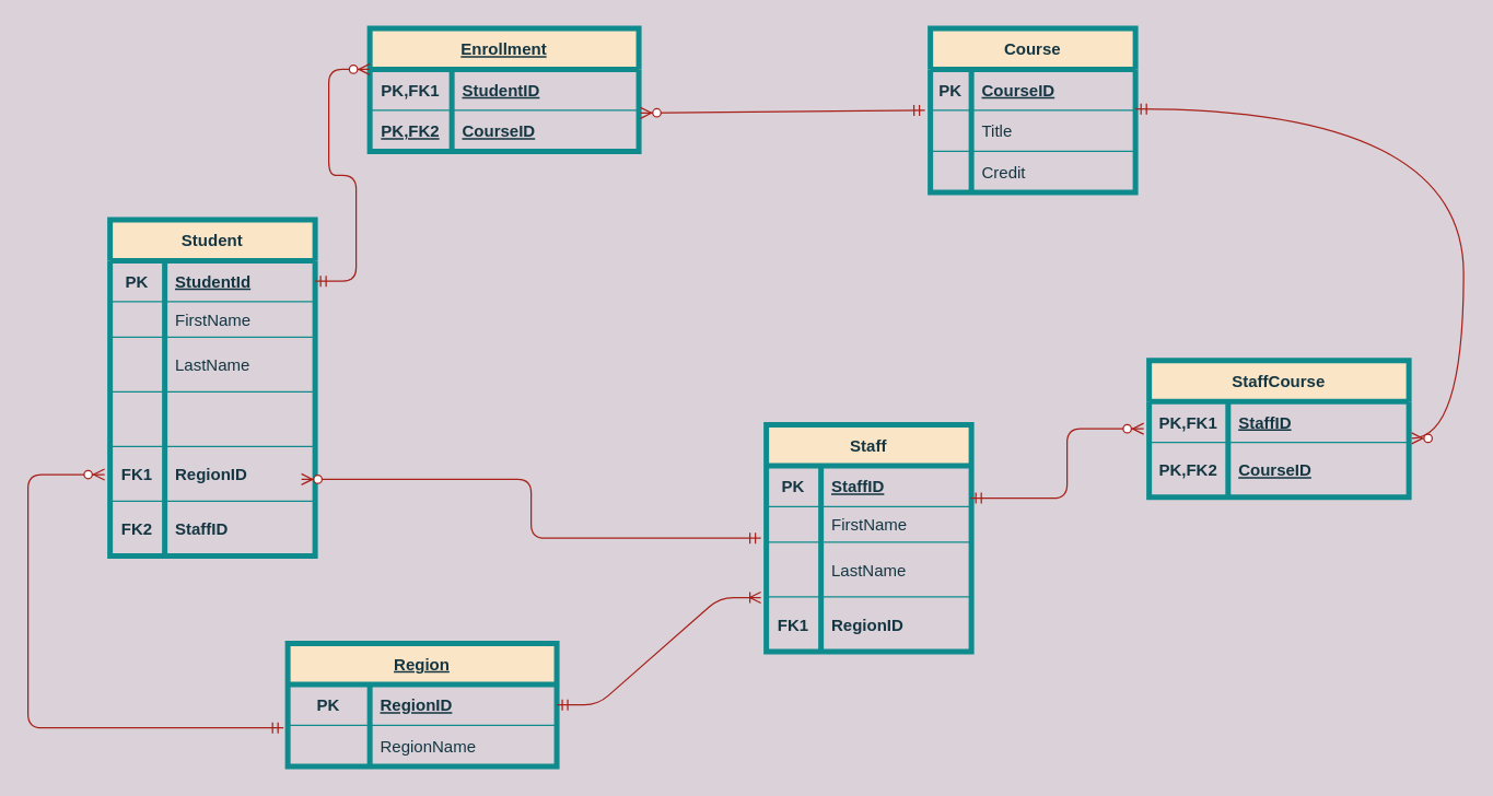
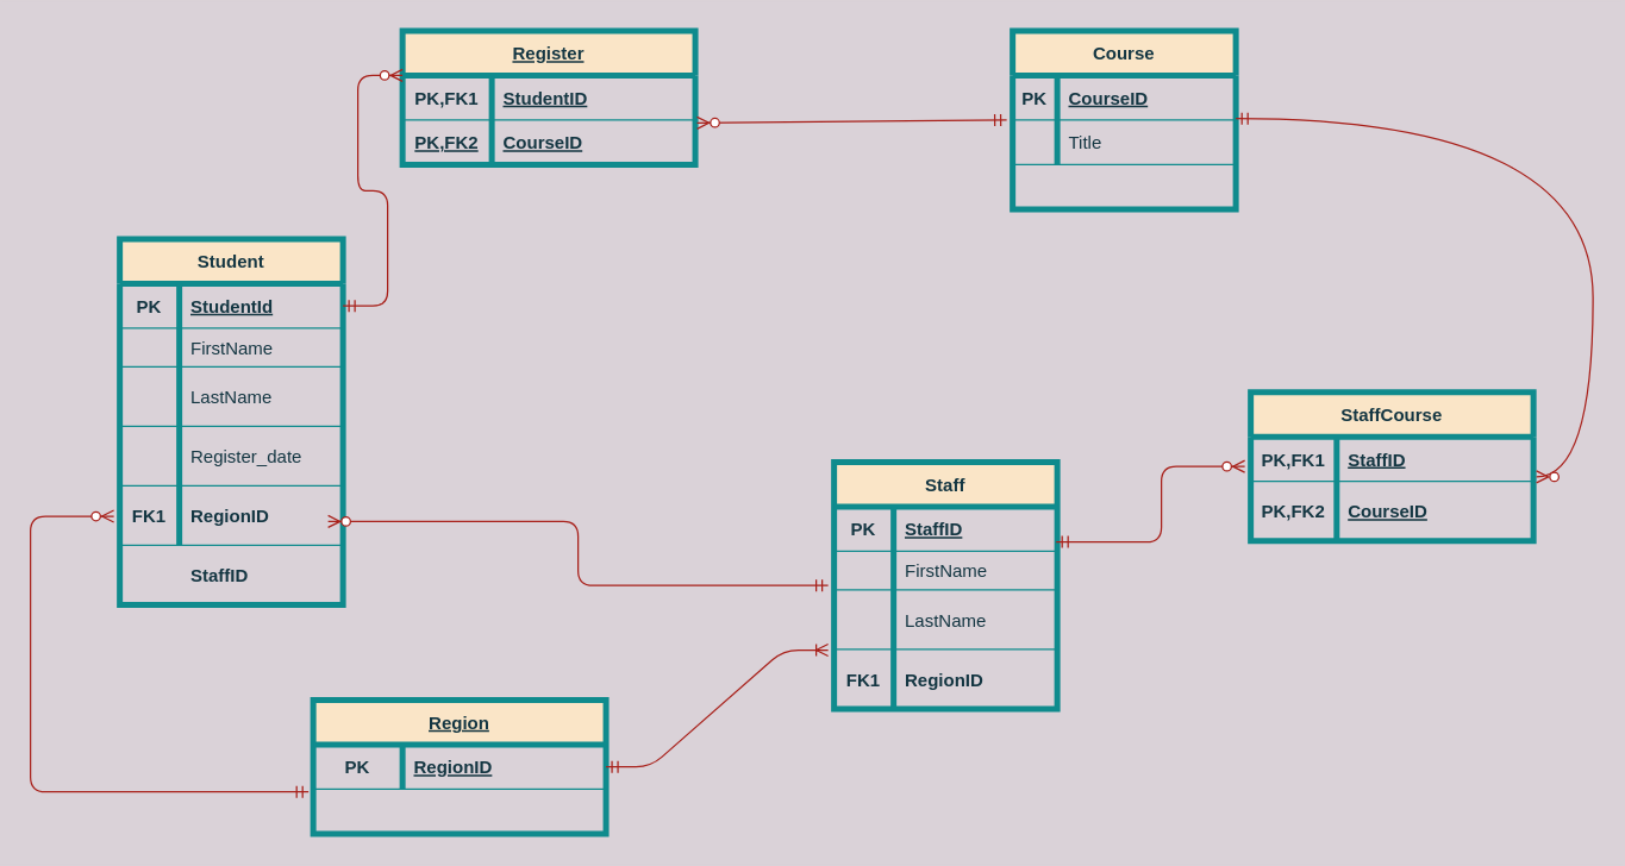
- <mxCell id="21" value="Enrollment" style="shape=table;startSize=30;container=1;collapsible=1;childLayout=tableLayout;fixedRows=1;rowLines=0;fontStyle=5;align=center;resizeLast=1;strokeWidth=4;perimeterSpacing=4;fillColor=#FAE5C7;strokeColor=#0F8B8D;fontColor=#143642;" parent="1" vertex="1"><mxGeometry x="270" y="20" width="196.75" height="90" as="geometry" /></mxCell>
+ <mxCell id="21" value="Register" style="shape=table;startSize=30;container=1;collapsible=1;childLayout=tableLayout;fixedRows=1;rowLines=0;fontStyle=5;align=center;resizeLast=1;strokeWidth=4;perimeterSpacing=4;fillColor=#FAE5C7;strokeColor=#0F8B8D;fontColor=#143642;" parent="1" vertex="1"><mxGeometry x="270" y="20" width="196.75" height="90" as="geometry" /></mxCell>
- <mxCell id="37" value="Credit" style="shape=partialRectangle;overflow=hidden;connectable=0;fillColor=none;top=0;left=0;bottom=0;right=0;align=left;spacingLeft=6;fontStyle=0;strokeColor=#0F8B8D;fontColor=#143642;" parent="35" vertex="1"><mxGeometry x="30" width="120" height="30" as="geometry"><mxRectangle width="120" height="30" as="alternateBounds" /></mxGeometry></mxCell>
+ <mxCell id="14" value="Register_date" style="shape=partialRectangle;overflow=hidden;connectable=0;fillColor=none;top=0;left=0;bottom=0;right=0;align=left;spacingLeft=6;fontStyle=0;strokeColor=#0F8B8D;fontColor=#143642;" parent="12" vertex="1"><mxGeometry x="40" width="110" height="40" as="geometry"><mxRectangle width="110" height="40" as="alternateBounds" /></mxGeometry></mxCell>
- <mxCell id="19" value="FK2" style="shape=partialRectangle;overflow=hidden;connectable=0;fillColor=none;top=0;left=0;bottom=0;right=0;fontStyle=1;strokeColor=#0F8B8D;fontColor=#143642;" parent="18" vertex="1"><mxGeometry width="40" height="40" as="geometry"><mxRectangle width="40" height="40" as="alternateBounds" /></mxGeometry></mxCell>
- <mxCell id="65" value="RegionName" style="shape=partialRectangle;overflow=hidden;connectable=0;fillColor=none;top=0;left=0;bottom=0;right=0;align=left;spacingLeft=6;fontStyle=0;strokeColor=#0F8B8D;fontColor=#143642;" parent="63" vertex="1"><mxGeometry x="60" width="136.75" height="30" as="geometry"><mxRectangle width="136.75" height="30" as="alternateBounds" /></mxGeometry></mxCell>
